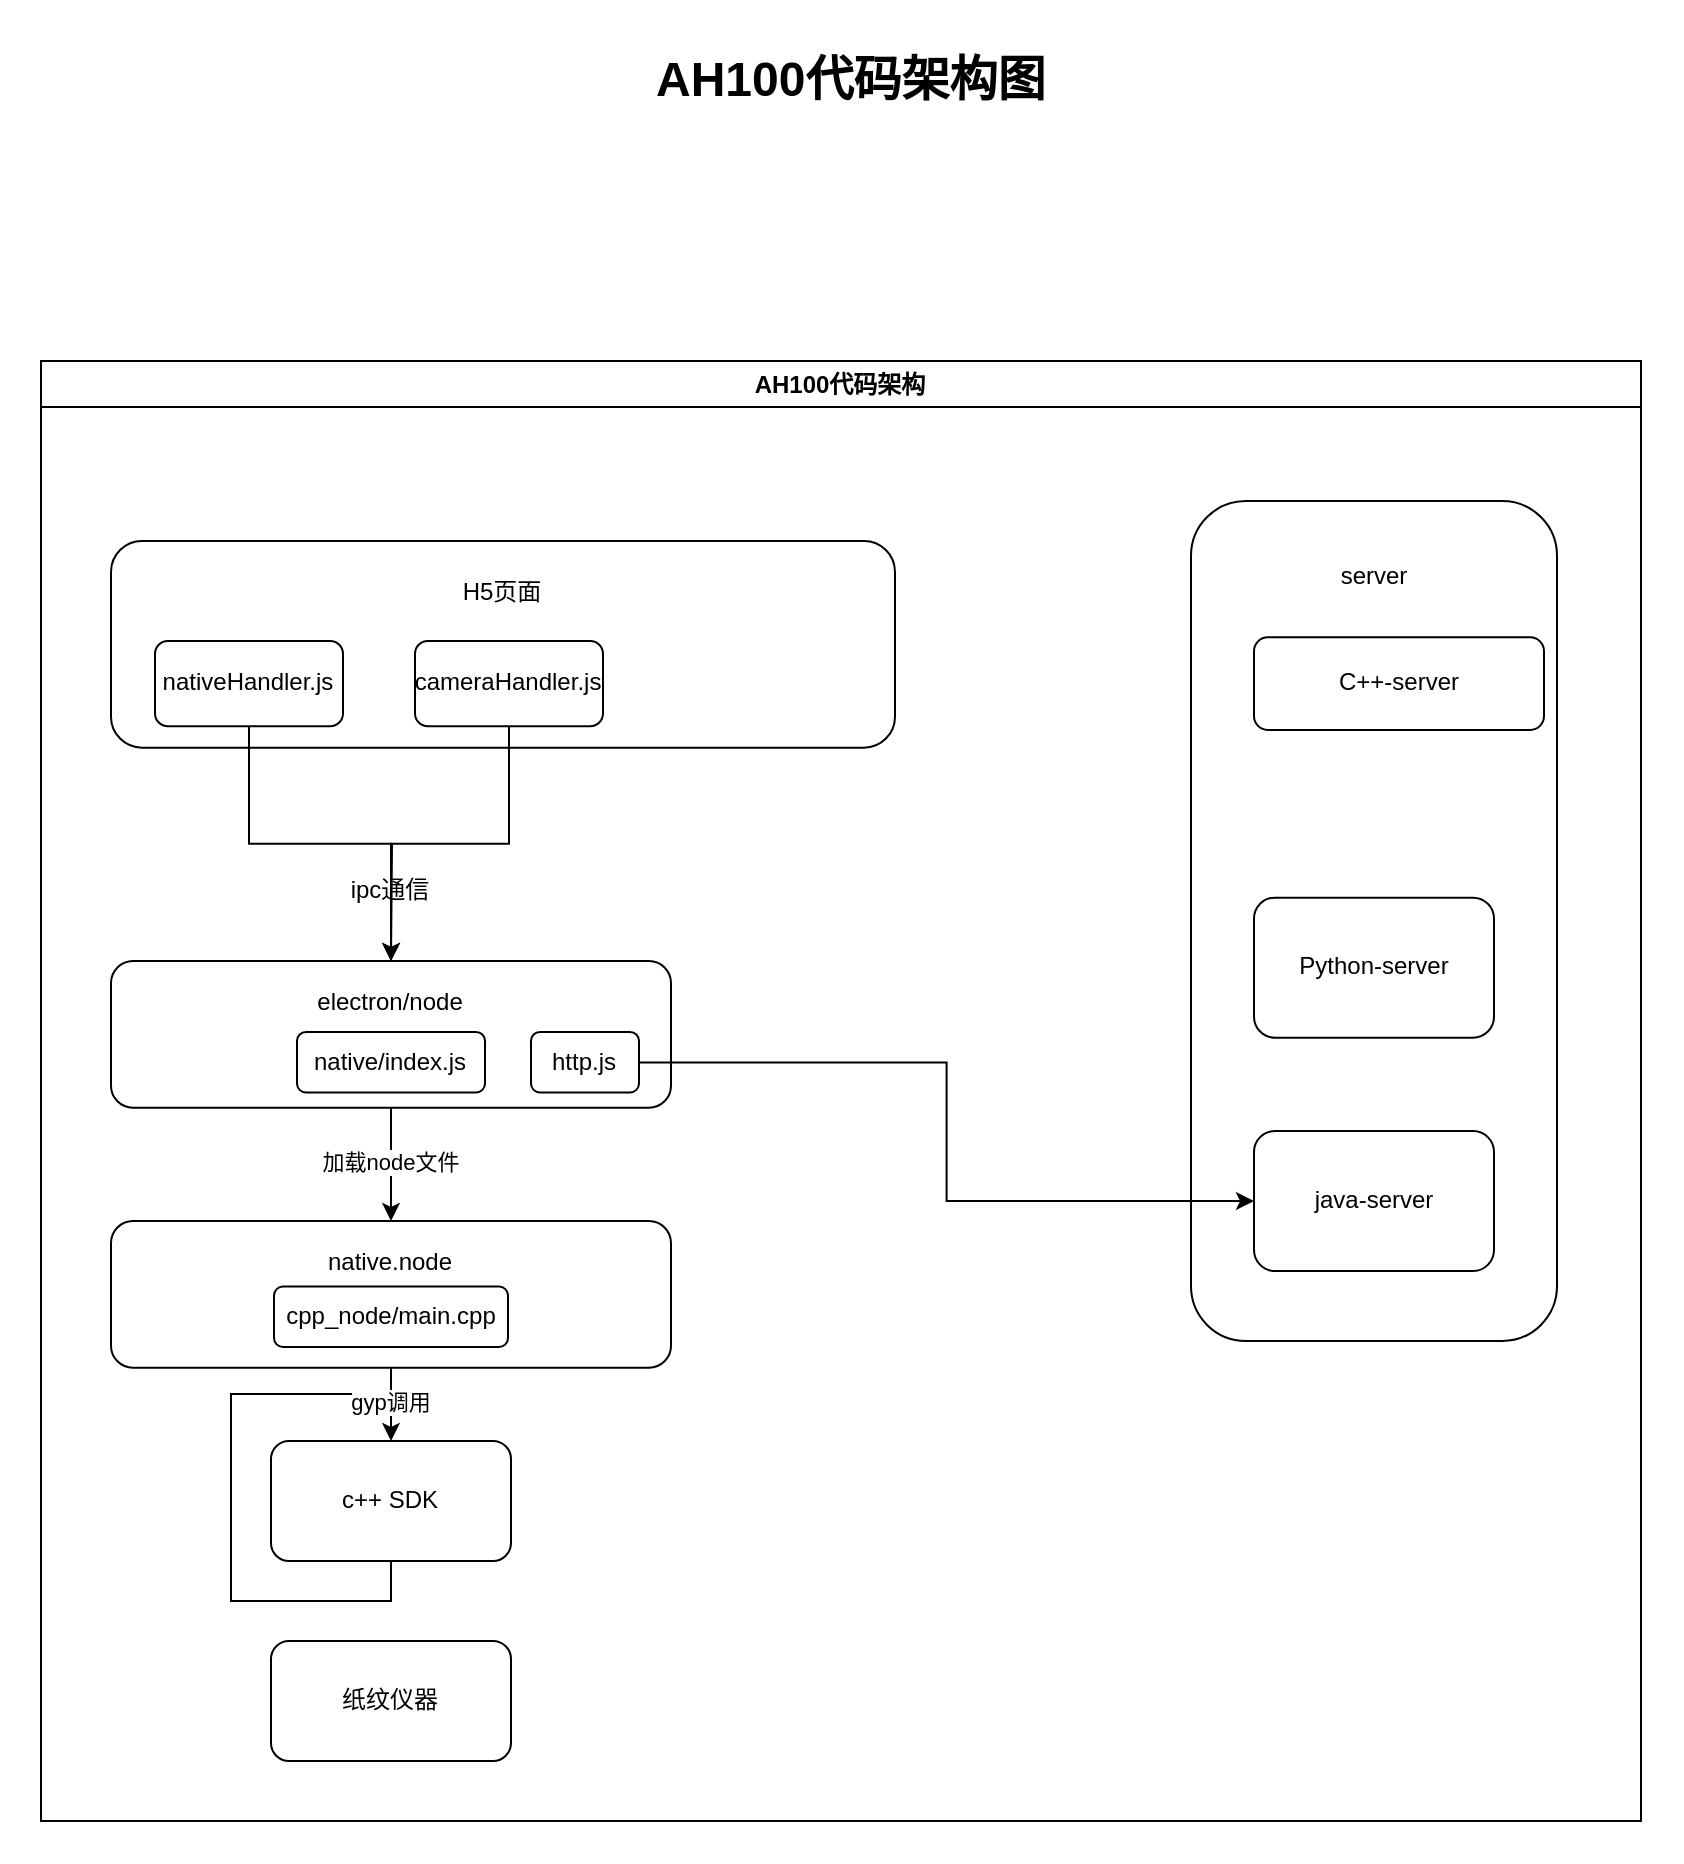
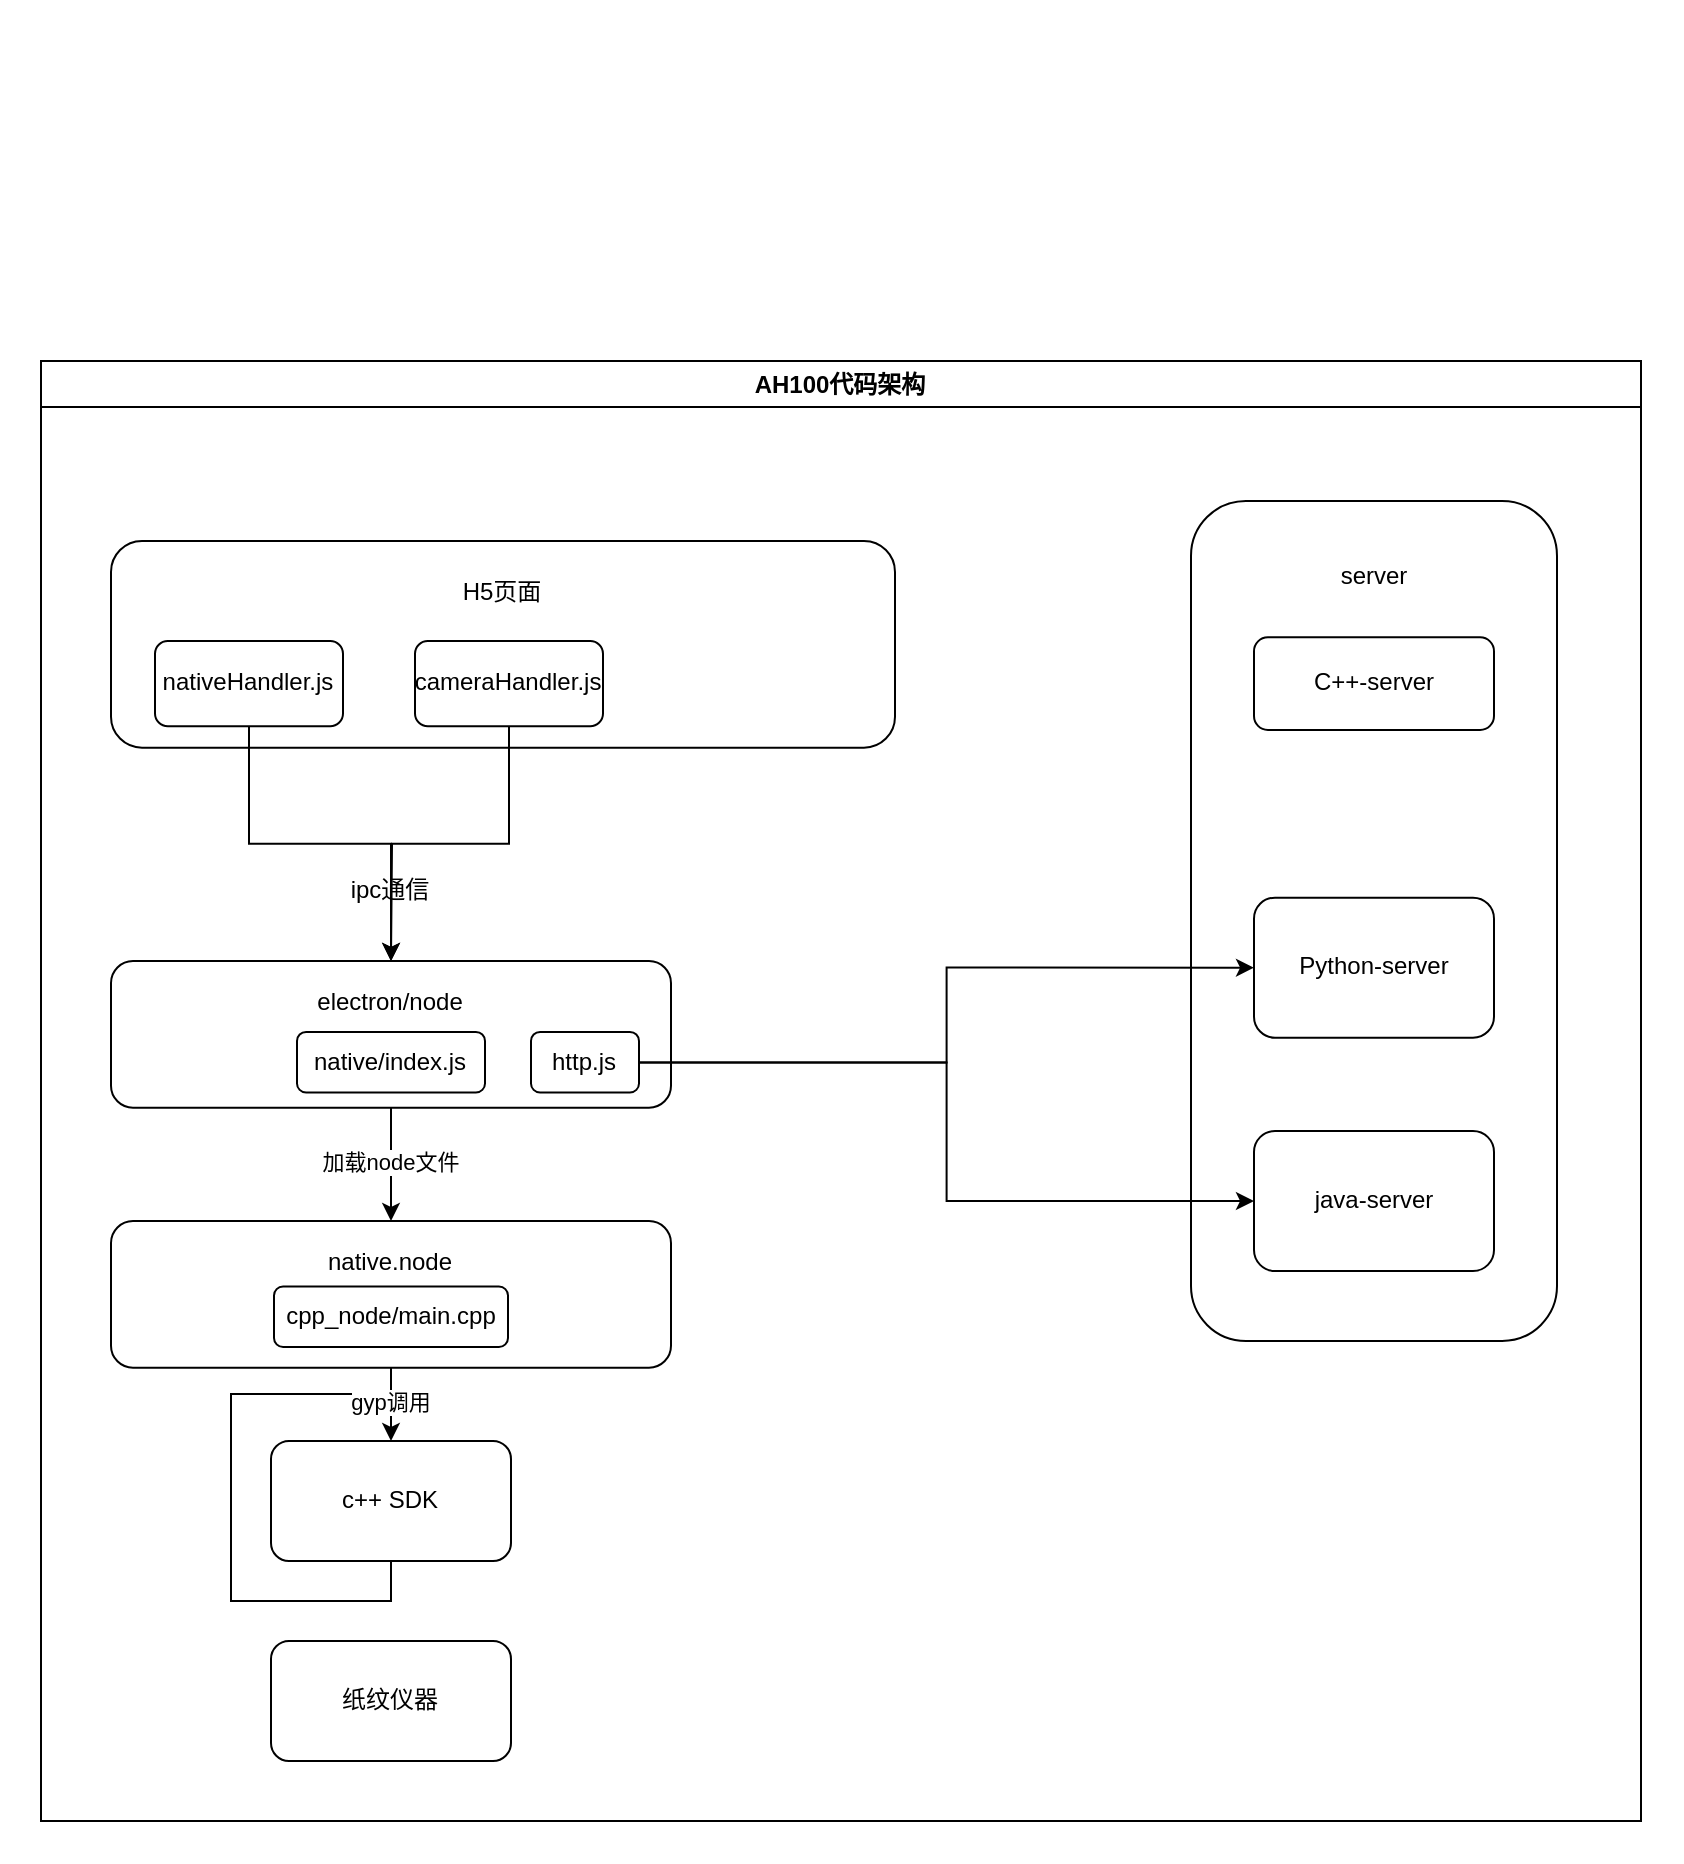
- <mxCell id="2" value="&lt;h1&gt;AH100代码架构图&lt;/h1&gt;" style="text;html=1;strokeColor=none;fillColor=none;spacing=5;spacingTop=-20;whiteSpace=wrap;overflow=hidden;rounded=0;" parent="1" vertex="1"><mxGeometry x="323" y="20" width="250" height="120" as="geometry" /></mxCell>
- <mxCell id="19" value="C++-server" style="rounded=1;whiteSpace=wrap;html=1;" parent="14" vertex="1"><mxGeometry x="31.5" y="68.16" width="145" height="46.3" as="geometry" /></mxCell>
+ <mxCell id="19" value="C++-server" style="rounded=1;whiteSpace=wrap;html=1;" parent="14" vertex="1"><mxGeometry x="31.5" y="68.16" width="120" height="46.3" as="geometry" /></mxCell>
+ <mxCell id="21" style="edgeStyle=orthogonalEdgeStyle;rounded=0;orthogonalLoop=1;jettySize=auto;html=1;entryX=0;entryY=0.5;entryDx=0;entryDy=0;" parent="3" source="13" target="16" edge="1"><mxGeometry relative="1" as="geometry"><mxPoint x="235" y="355" as="sourcePoint" /></mxGeometry></mxCell>
